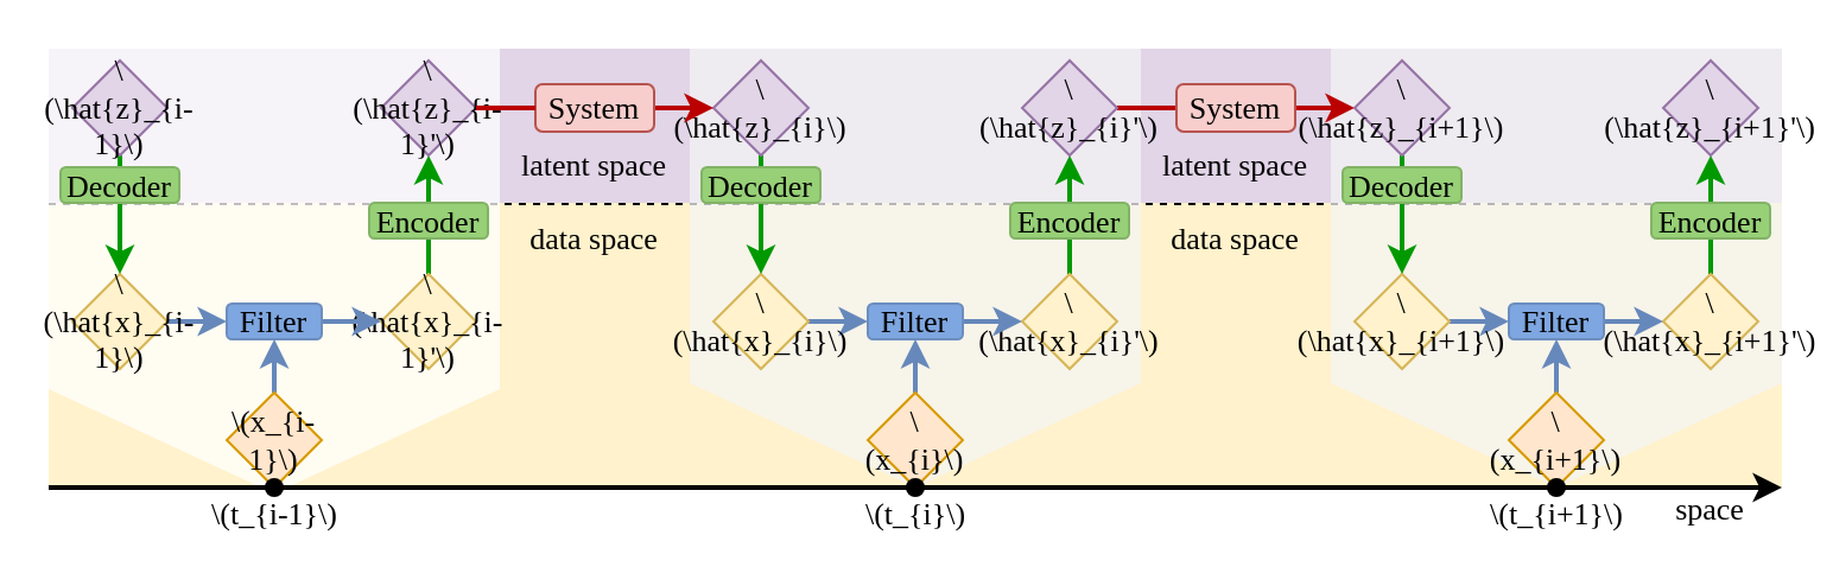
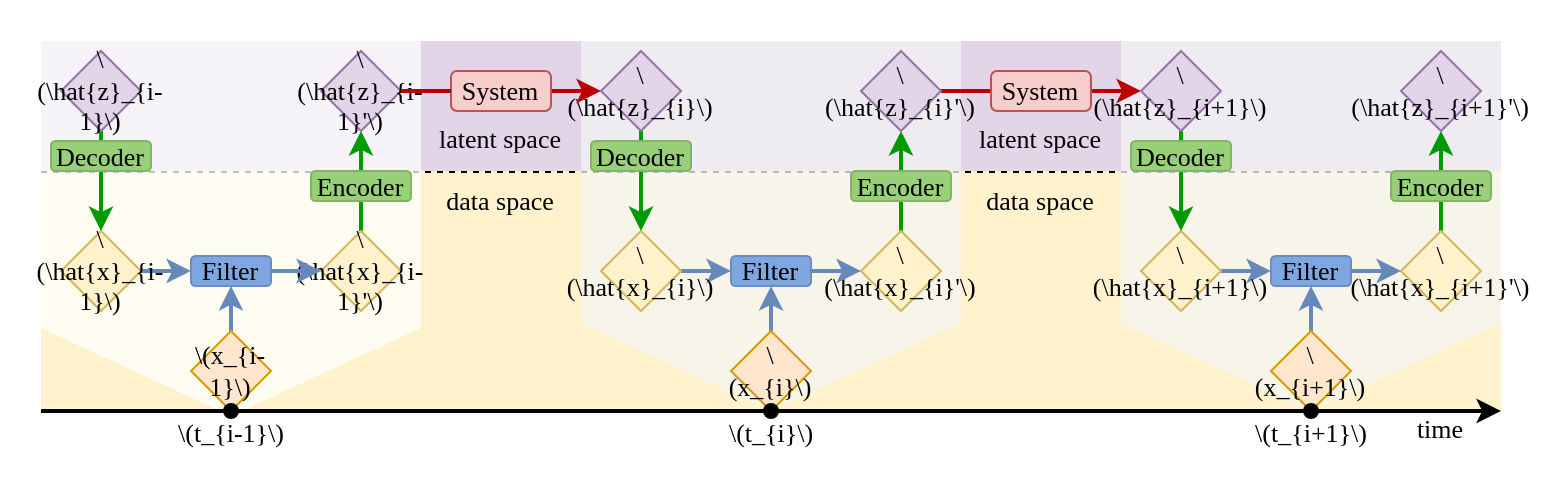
- <mxCell id="49" value="space" style="text;html=1;strokeColor=none;fillColor=none;align=center;verticalAlign=middle;whiteSpace=wrap;rounded=0;labelBackgroundColor=none;labelBorderColor=none;strokeWidth=0;fontSize=13;fontFamily=Times New Roman;spacing=0;" parent="1" vertex="1"><mxGeometry x="690" y="205" width="60" height="17.5" as="geometry" /></mxCell>
+ <mxCell id="49" value="time" style="text;html=1;strokeColor=none;fillColor=none;align=center;verticalAlign=middle;whiteSpace=wrap;rounded=0;labelBackgroundColor=none;labelBorderColor=none;strokeWidth=0;fontSize=13;fontFamily=Times New Roman;spacing=0;" parent="1" vertex="1"><mxGeometry x="690" y="205" width="60" height="17.5" as="geometry" /></mxCell>
